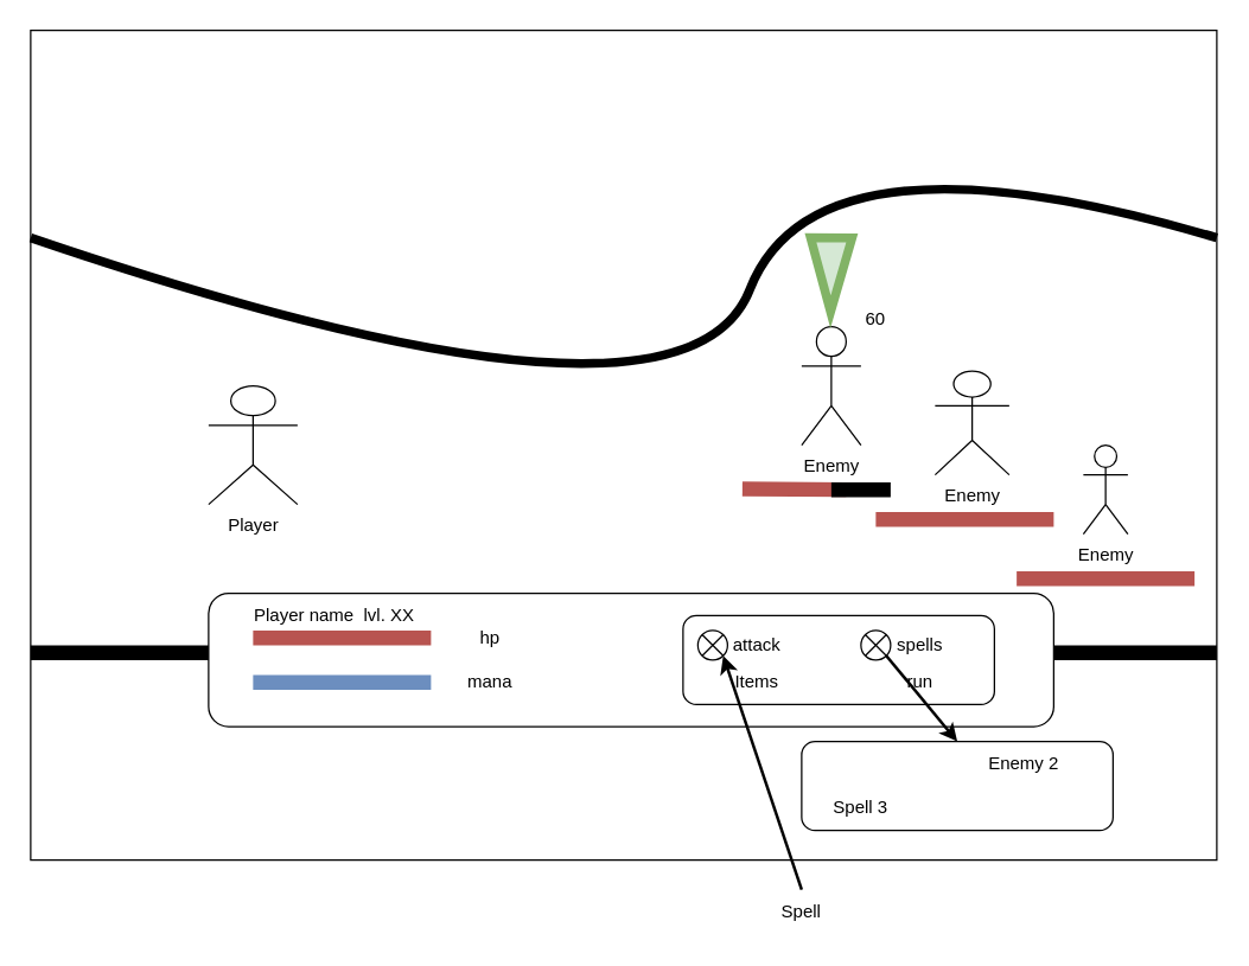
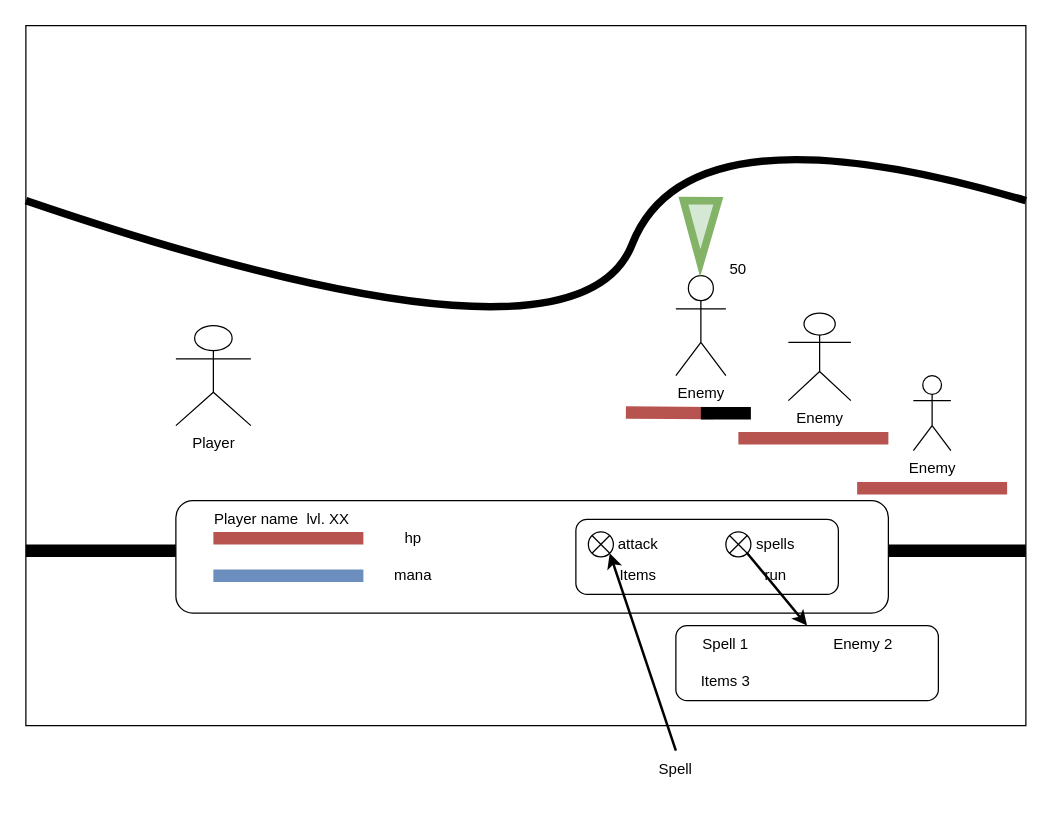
- <mxCell id="23" value="60" style="text;html=1;strokeColor=none;fillColor=none;align=center;verticalAlign=middle;whiteSpace=wrap;rounded=0;" vertex="1" parent="1"><mxGeometry x="560" y="200" width="60" height="30" as="geometry" /></mxCell>
+ <mxCell id="23" value="50" style="text;html=1;strokeColor=none;fillColor=none;align=center;verticalAlign=middle;whiteSpace=wrap;rounded=0;" vertex="1" parent="1"><mxGeometry x="560" y="200" width="60" height="30" as="geometry" /></mxCell>
+ <mxCell id="30" value="Spell 1" style="text;html=1;strokeColor=none;fillColor=none;align=center;verticalAlign=middle;whiteSpace=wrap;rounded=0;" vertex="1" parent="1"><mxGeometry x="550" y="500" width="60" height="30" as="geometry" /></mxCell>
- <mxCell id="32" value="Spell 3" style="text;html=1;strokeColor=none;fillColor=none;align=center;verticalAlign=middle;whiteSpace=wrap;rounded=0;" vertex="1" parent="1"><mxGeometry x="550" y="530" width="60" height="30" as="geometry" /></mxCell>
+ <mxCell id="32" value="Items 3" style="text;html=1;strokeColor=none;fillColor=none;align=center;verticalAlign=middle;whiteSpace=wrap;rounded=0;" vertex="1" parent="1"><mxGeometry x="550" y="530" width="60" height="30" as="geometry" /></mxCell>
